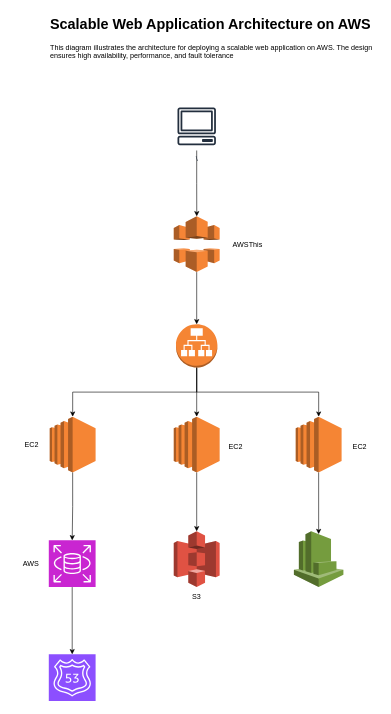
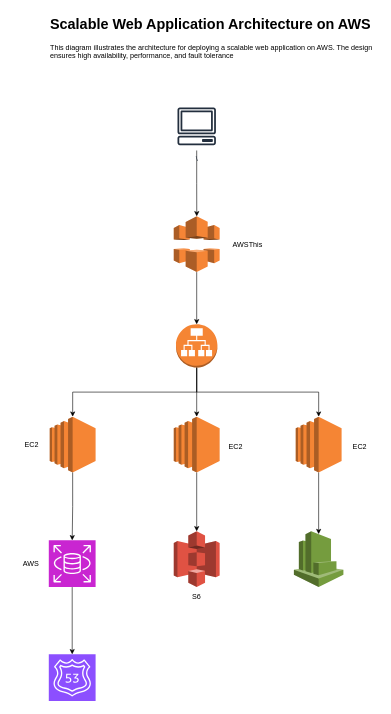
- <mxCell id="20" value="S3" style="text;html=1;align=center;verticalAlign=middle;whiteSpace=wrap;rounded=0;" vertex="1" parent="1"><mxGeometry x="297" y="980" width="60" height="30" as="geometry" /></mxCell>
+ <mxCell id="20" value="S6" style="text;html=1;align=center;verticalAlign=middle;whiteSpace=wrap;rounded=0;" vertex="1" parent="1"><mxGeometry x="297" y="980" width="60" height="30" as="geometry" /></mxCell>
